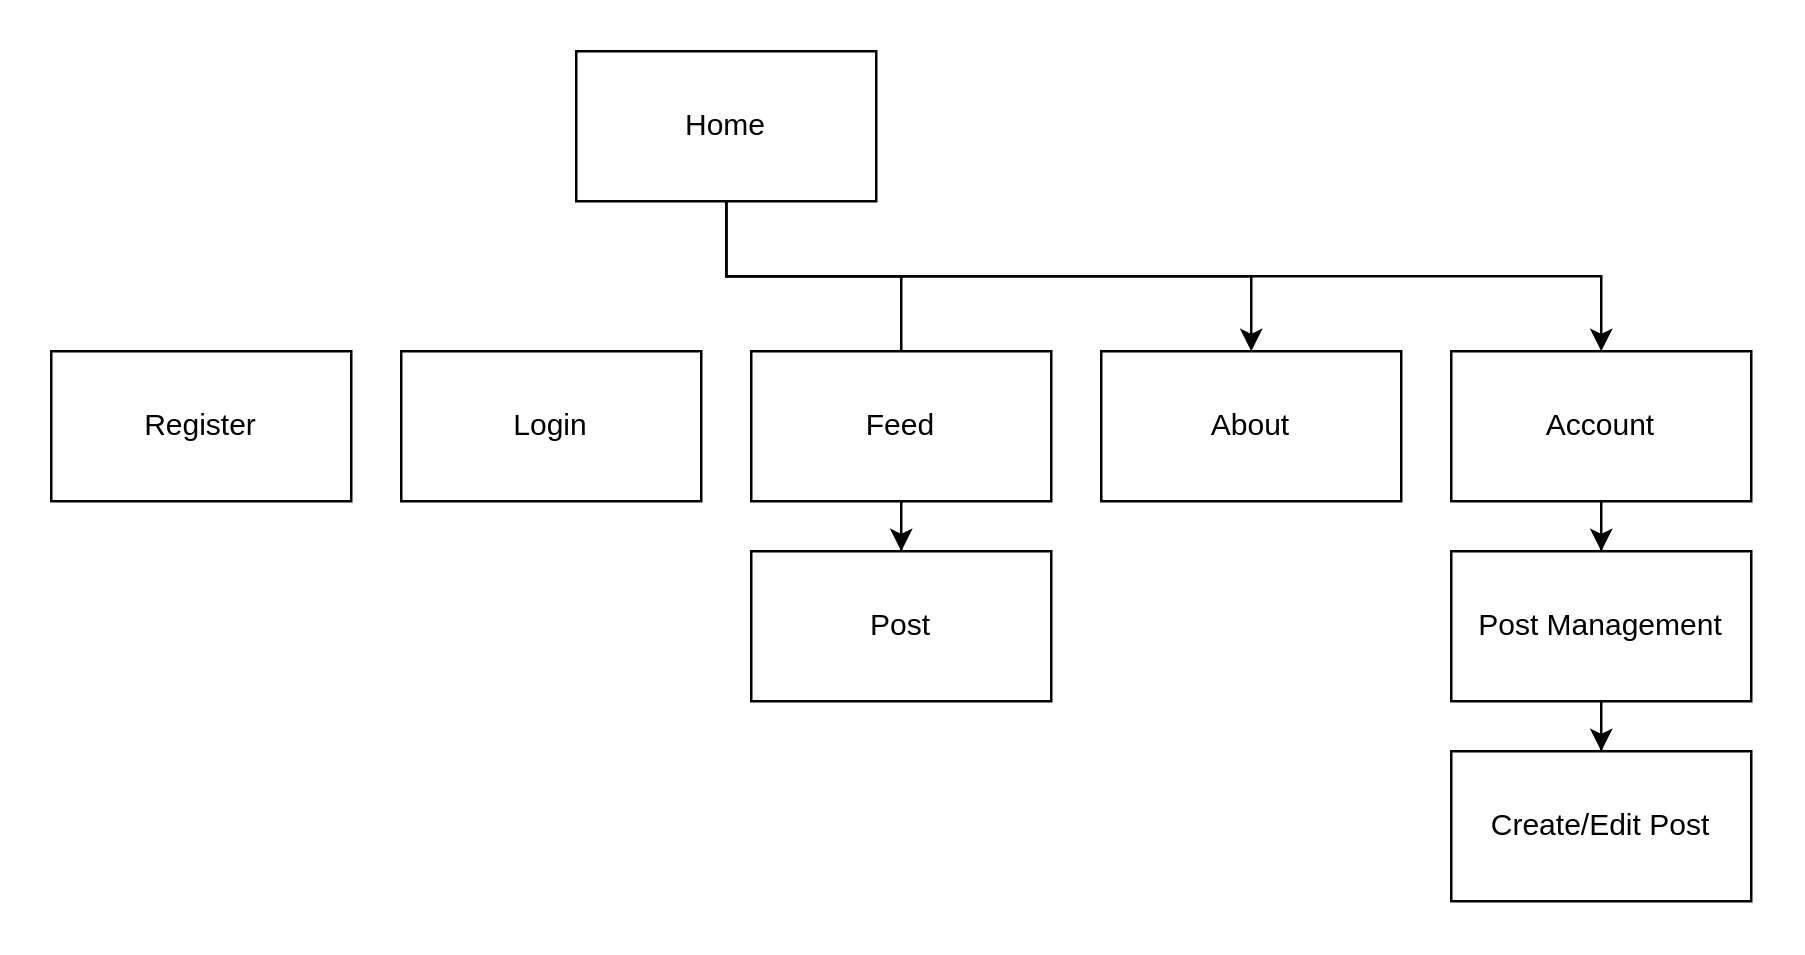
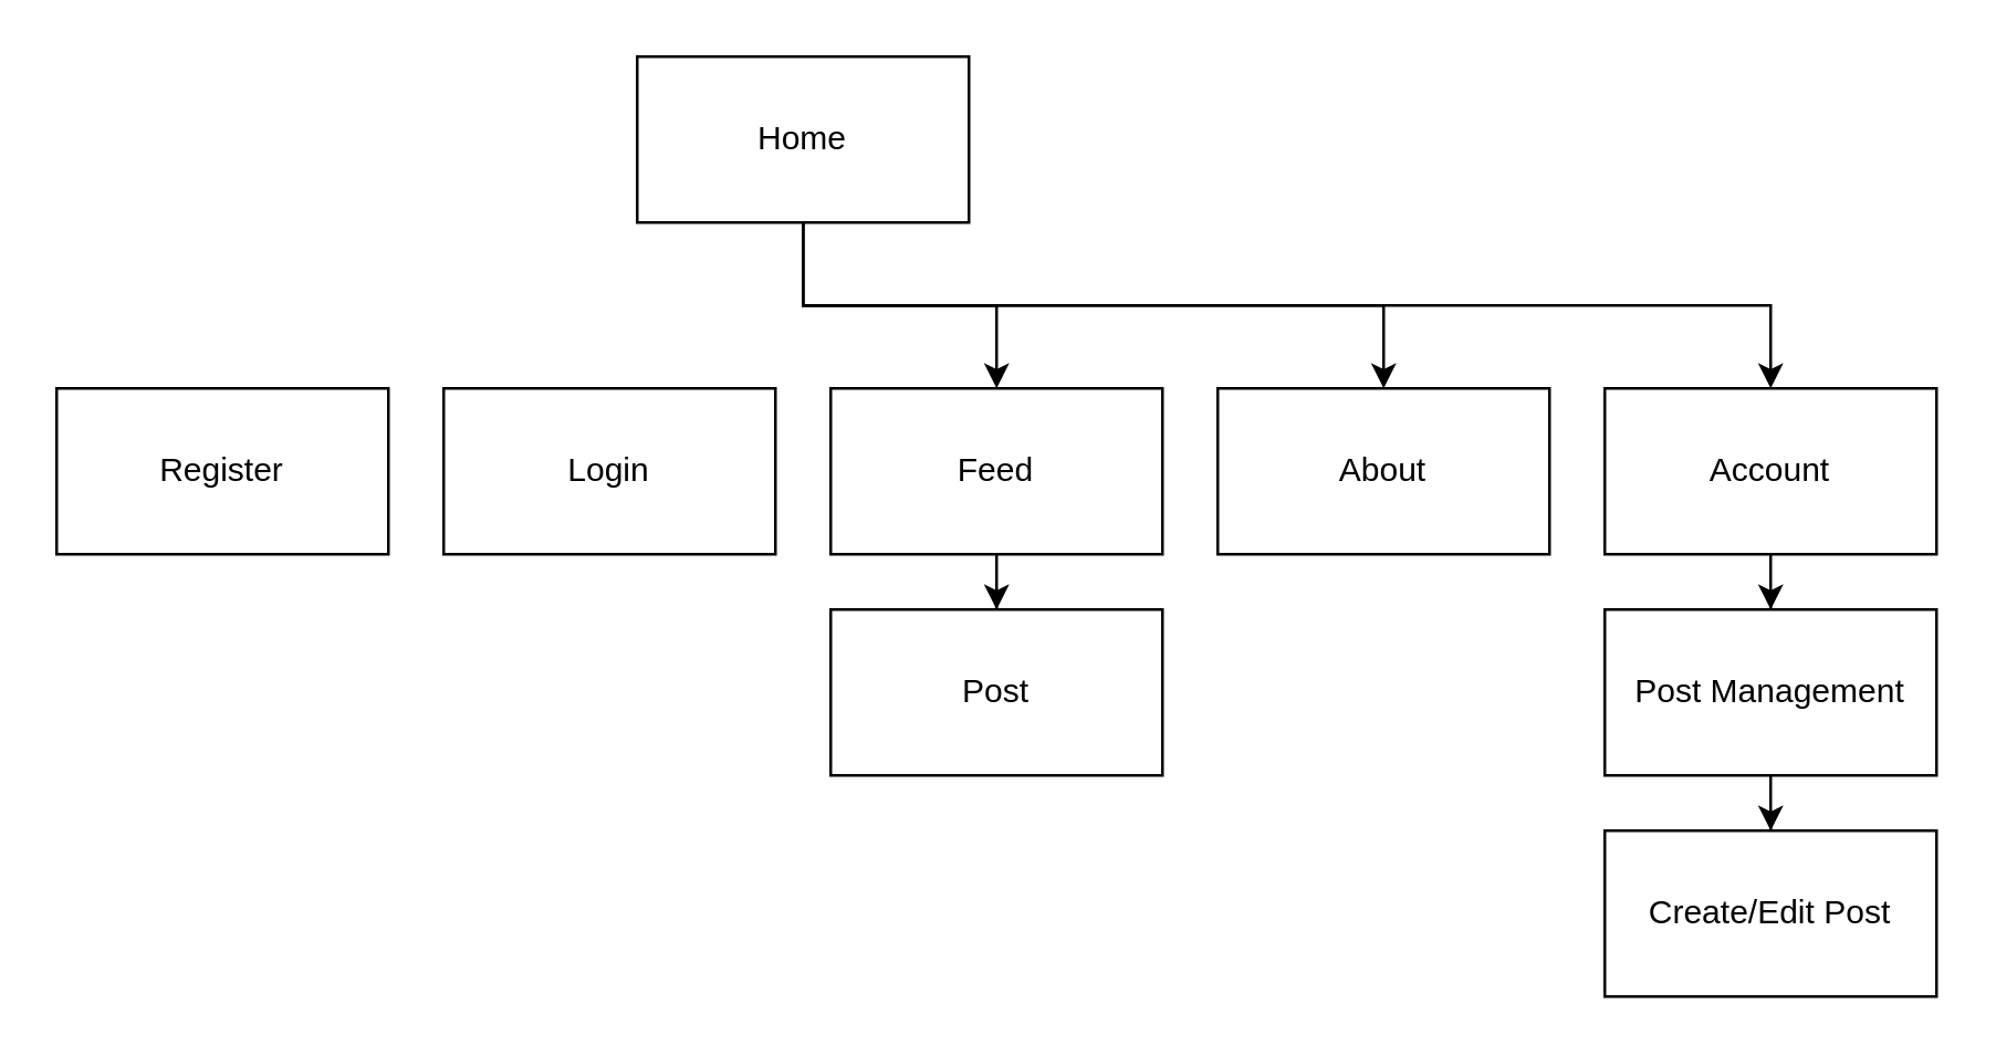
- <mxCell id="2" value="" style="edgeStyle=orthogonalEdgeStyle;rounded=0;orthogonalLoop=1;jettySize=auto;html=1;endArrow=none;" edge="1" parent="1" source="5" target="9"><mxGeometry relative="1" as="geometry" /></mxCell>
+ <mxCell id="2" value="" style="edgeStyle=orthogonalEdgeStyle;rounded=0;orthogonalLoop=1;jettySize=auto;html=1;" edge="1" parent="1" source="5" target="9"><mxGeometry relative="1" as="geometry" /></mxCell>
